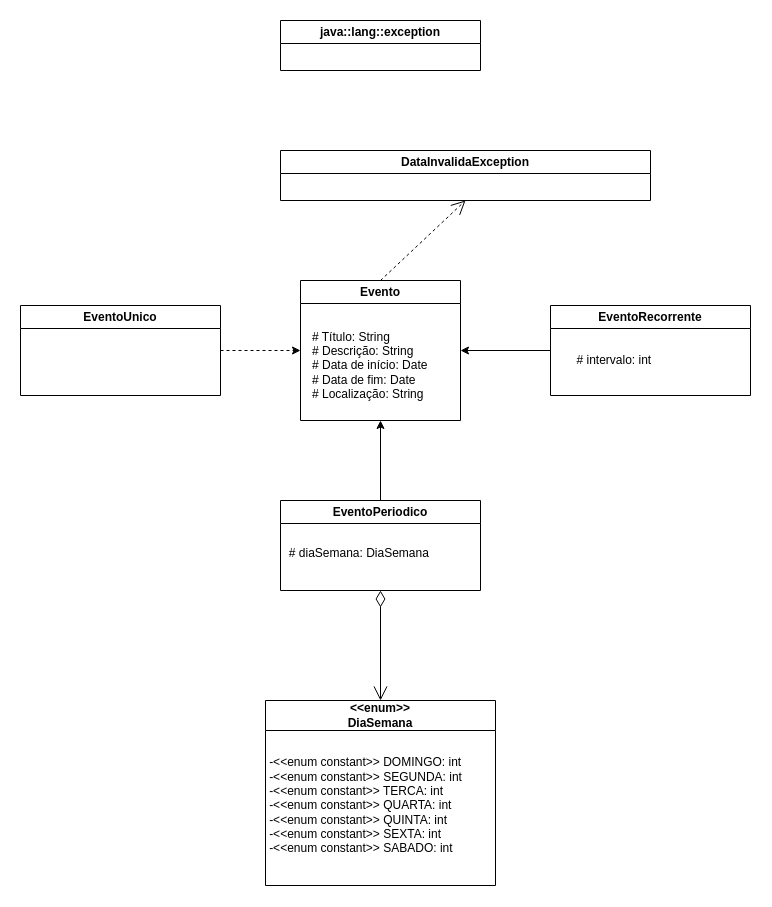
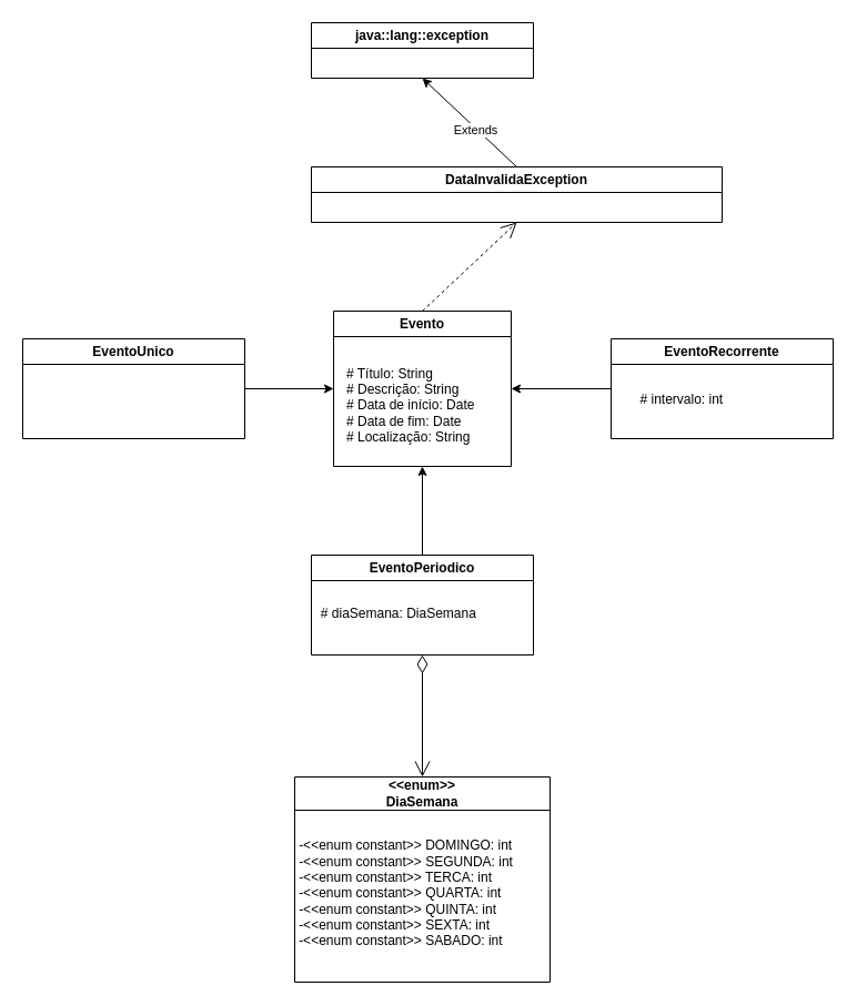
+ <mxCell id="7" value="" style="endArrow=classic;html=1;rounded=0;entryX=0.5;entryY=1;entryDx=0;entryDy=0;exitX=0.5;exitY=0;exitDx=0;exitDy=0;" edge="1" parent="1" source="4" target="6"><mxGeometry width="50" height="50" relative="1" as="geometry"><mxPoint x="380" y="330" as="sourcePoint" /><mxPoint x="430" y="280" as="targetPoint" /></mxGeometry></mxCell>
+ <mxCell id="8" value="Extends" style="edgeLabel;html=1;align=center;verticalAlign=middle;resizable=0;points=[];" vertex="1" connectable="0" parent="7"><mxGeometry x="-0.15" y="1" relative="1" as="geometry"><mxPoint as="offset" /></mxGeometry></mxCell>
- <mxCell id="12" style="edgeStyle=orthogonalEdgeStyle;rounded=0;orthogonalLoop=1;jettySize=auto;html=1;entryX=0;entryY=0.5;entryDx=0;entryDy=0;dashed=1;" edge="1" parent="1" source="13" target="2"><mxGeometry relative="1" as="geometry" /></mxCell>
+ <mxCell id="12" style="edgeStyle=orthogonalEdgeStyle;rounded=0;orthogonalLoop=1;jettySize=auto;html=1;entryX=0;entryY=0.5;entryDx=0;entryDy=0;" edge="1" parent="1" source="13" target="2"><mxGeometry relative="1" as="geometry" /></mxCell>
